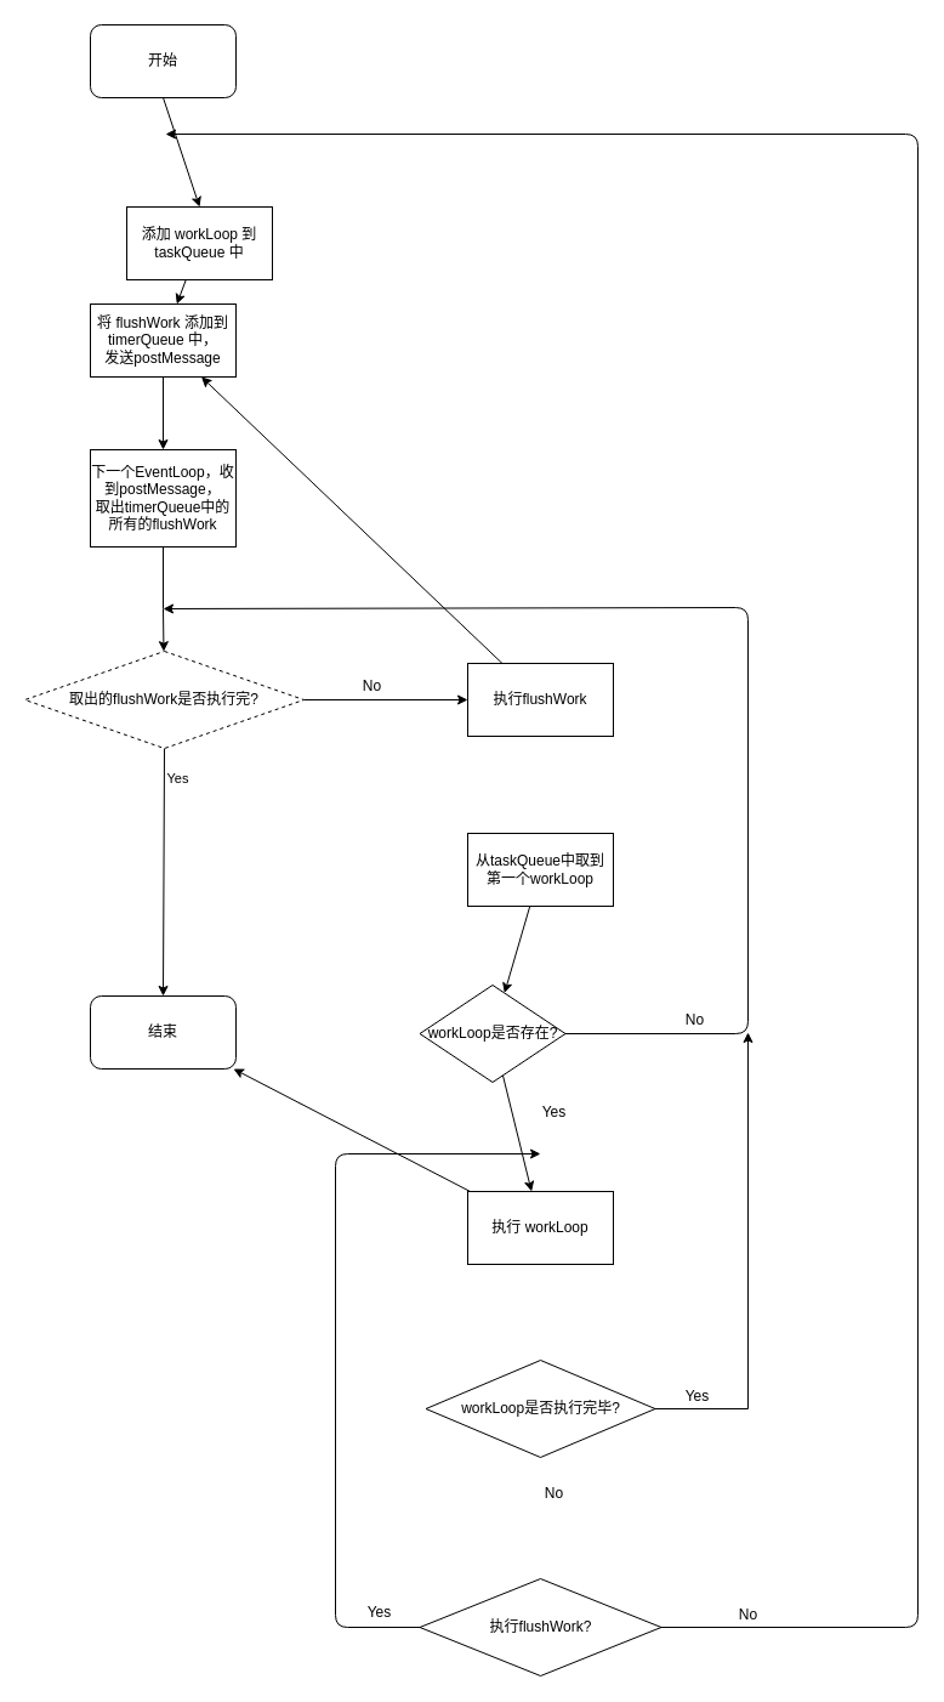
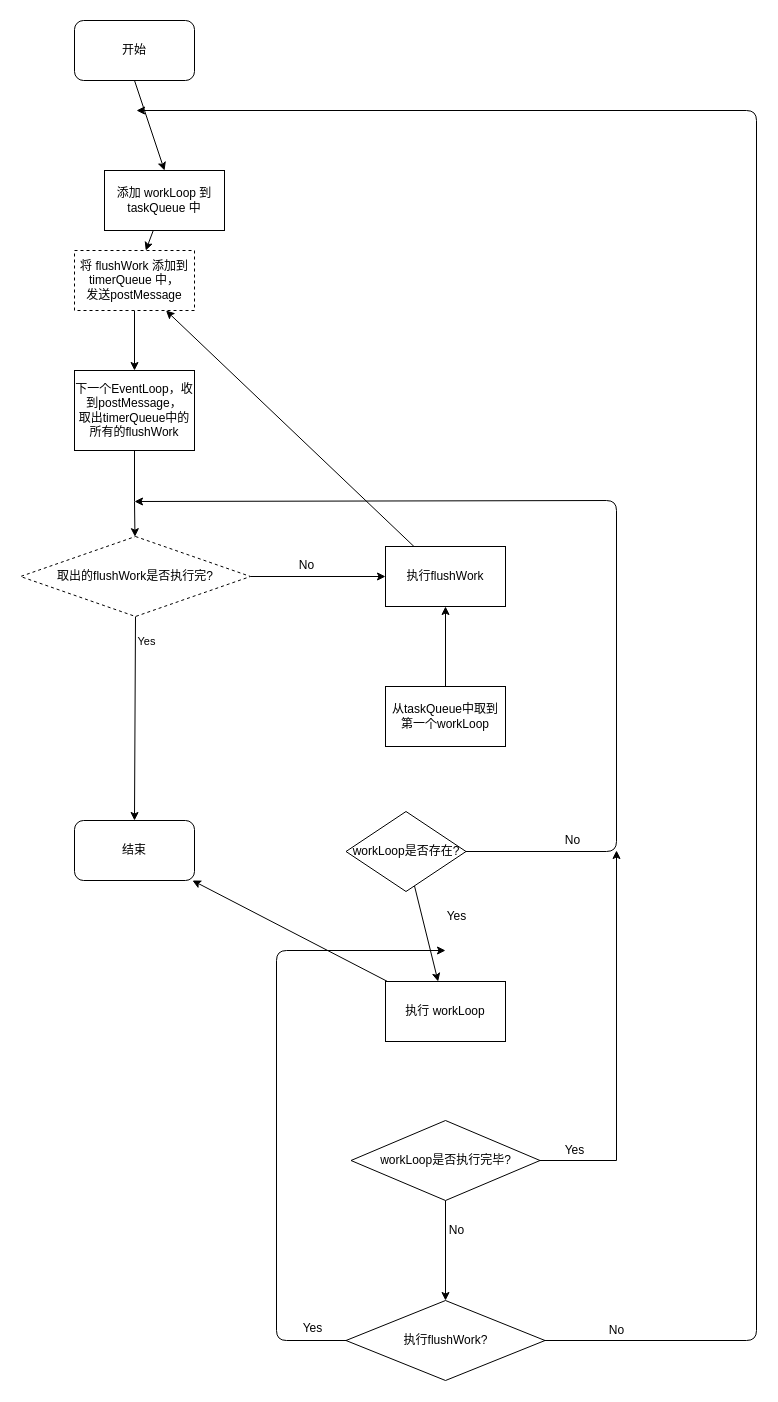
- <mxCell id="7" value="将 flushWork 添加到&lt;br&gt;timerQueue 中，&lt;br&gt;发送postMessage" style="whiteSpace=wrap;html=1;rounded=0;" parent="1" vertex="1"><mxGeometry x="74" y="250" width="120" height="60" as="geometry" /></mxCell>
+ <mxCell id="7" value="将 flushWork 添加到&lt;br&gt;timerQueue 中，&lt;br&gt;发送postMessage" style="whiteSpace=wrap;html=1;rounded=0;dashed=1;" parent="1" vertex="1"><mxGeometry x="74" y="250" width="120" height="60" as="geometry" /></mxCell>
- <mxCell id="15" value="" style="edgeStyle=none;html=1;" edge="1" parent="1" source="16" target="19"><mxGeometry relative="1" as="geometry" /></mxCell>
+ <mxCell id="15" value="" style="edgeStyle=none;html=1;" edge="1" parent="1" source="16" target="13"><mxGeometry relative="1" as="geometry" /></mxCell>
+ <mxCell id="25" value="" style="edgeStyle=none;html=1;" edge="1" parent="1" source="26" target="30"><mxGeometry relative="1" as="geometry" /></mxCell>
